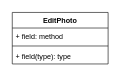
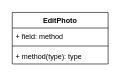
- <mxCell id="5" value="+ field(type): type" style="text;strokeColor=none;fillColor=none;align=left;verticalAlign=top;spacingLeft=4;spacingRight=4;overflow=hidden;rotatable=0;points=[[0,0.5],[1,0.5]];portConstraint=eastwest;whiteSpace=wrap;html=1;" vertex="1" parent="2"><mxGeometry y="60" width="160" height="26" as="geometry" /></mxCell>
+ <mxCell id="5" value="+ method(type): type" style="text;strokeColor=none;fillColor=none;align=left;verticalAlign=top;spacingLeft=4;spacingRight=4;overflow=hidden;rotatable=0;points=[[0,0.5],[1,0.5]];portConstraint=eastwest;whiteSpace=wrap;html=1;" vertex="1" parent="2"><mxGeometry y="60" width="160" height="26" as="geometry" /></mxCell>
